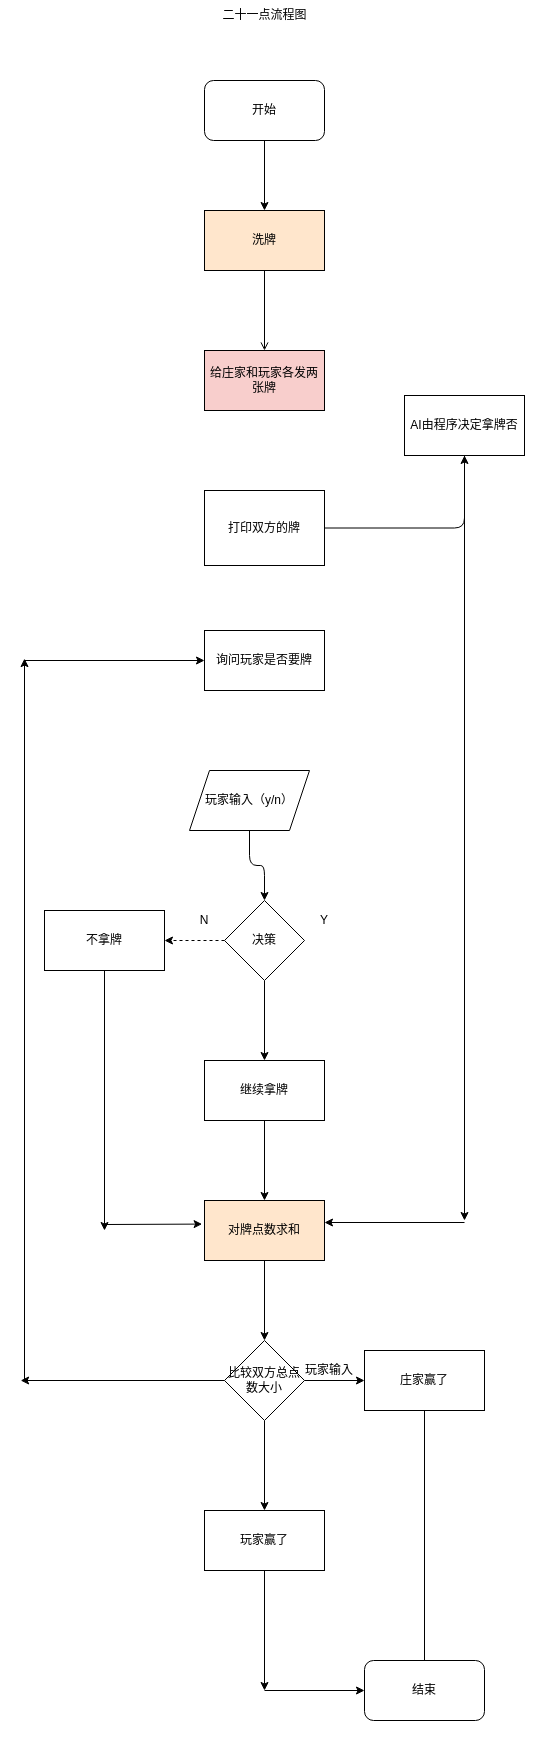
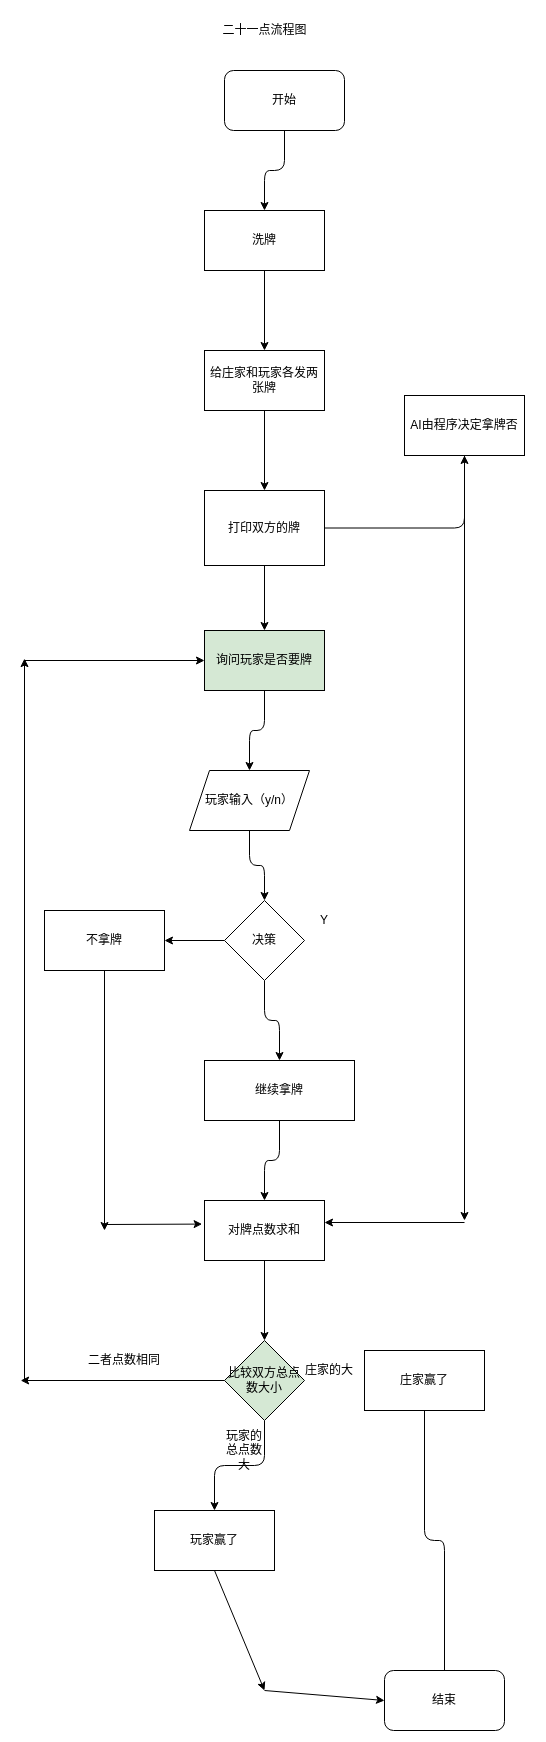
- <mxCell id="42" value="二十一点流程图" style="text;html=1;resizable=0;autosize=1;align=center;verticalAlign=middle;points=[];fillColor=none;strokeColor=none;rounded=0;" vertex="1" parent="1"><mxGeometry x="214" y="5" width="100" height="20" as="geometry" /></mxCell>
+ <mxCell id="42" value="二十一点流程图" style="text;html=1;resizable=0;autosize=1;align=center;verticalAlign=middle;points=[];fillColor=none;strokeColor=none;rounded=0;" vertex="1" parent="1"><mxGeometry x="214" width="100" height="20" as="geometry" y="20" /></mxCell>
- <mxCell id="3" value="开始" style="rounded=1;whiteSpace=wrap;html=1;" parent="1" vertex="1"><mxGeometry x="204" y="80" width="120" height="60" as="geometry" /></mxCell>
+ <mxCell id="3" value="开始" style="rounded=1;whiteSpace=wrap;html=1;" parent="1" vertex="1"><mxGeometry x="224" y="70" width="120" height="60" as="geometry" /></mxCell>
- <mxCell id="5" value="洗牌" style="whiteSpace=wrap;html=1;fillColor=#ffe6cc;" parent="1" vertex="1"><mxGeometry x="204" y="210" width="120" height="60" as="geometry" /></mxCell>
+ <mxCell id="5" value="洗牌" style="whiteSpace=wrap;html=1;" parent="1" vertex="1"><mxGeometry x="204" y="210" width="120" height="60" as="geometry" /></mxCell>
- <mxCell id="4" value="" style="edgeStyle=orthogonalEdgeStyle;orthogonalLoop=1;jettySize=auto;html=1;endArrow=open;" parent="1" source="5" target="7" edge="1"><mxGeometry relative="1" as="geometry" /></mxCell>
+ <mxCell id="4" value="" style="edgeStyle=orthogonalEdgeStyle;orthogonalLoop=1;jettySize=auto;html=1;" parent="1" source="5" target="7" edge="1"><mxGeometry relative="1" as="geometry" /></mxCell>
- <mxCell id="7" value="给庄家和玩家各发两张牌" style="whiteSpace=wrap;html=1;fillColor=#f8cecc;" parent="1" vertex="1"><mxGeometry x="204" y="350" width="120" height="60" as="geometry" /></mxCell>
+ <mxCell id="7" value="给庄家和玩家各发两张牌" style="whiteSpace=wrap;html=1;" parent="1" vertex="1"><mxGeometry x="204" y="350" width="120" height="60" as="geometry" /></mxCell>
+ <mxCell id="6" value="" style="edgeStyle=orthogonalEdgeStyle;orthogonalLoop=1;jettySize=auto;html=1;" parent="1" source="7" target="10" edge="1"><mxGeometry relative="1" as="geometry" /></mxCell>
+ <mxCell id="8" value="" style="edgeStyle=orthogonalEdgeStyle;orthogonalLoop=1;jettySize=auto;html=1;" parent="1" source="10" target="12" edge="1"><mxGeometry relative="1" as="geometry" /></mxCell>
- <mxCell id="12" value="询问玩家是否要牌" style="whiteSpace=wrap;html=1;" parent="1" vertex="1"><mxGeometry x="204" y="630" width="120" height="60" as="geometry" /></mxCell>
+ <mxCell id="12" value="询问玩家是否要牌" style="whiteSpace=wrap;html=1;fillColor=#d5e8d4;" parent="1" vertex="1"><mxGeometry x="204" y="630" width="120" height="60" as="geometry" /></mxCell>
+ <mxCell id="11" value="" style="edgeStyle=orthogonalEdgeStyle;orthogonalLoop=1;jettySize=auto;html=1;" parent="1" source="12" target="14" edge="1"><mxGeometry relative="1" as="geometry" /></mxCell>
- <mxCell id="22" value="N" style="text;html=1;strokeColor=none;fillColor=none;align=center;verticalAlign=middle;whiteSpace=wrap;" parent="1" vertex="1"><mxGeometry x="184" y="910" width="40" height="20" as="geometry" /></mxCell>
- <mxCell id="16" value="" style="edgeStyle=orthogonalEdgeStyle;orthogonalLoop=1;jettySize=auto;html=1;dashed=1;" parent="1" source="17" target="21" edge="1"><mxGeometry relative="1" as="geometry" /></mxCell>
+ <mxCell id="16" value="" style="edgeStyle=orthogonalEdgeStyle;orthogonalLoop=1;jettySize=auto;html=1;" parent="1" source="17" target="21" edge="1"><mxGeometry relative="1" as="geometry" /></mxCell>
- <mxCell id="19" value="继续拿牌" style="whiteSpace=wrap;html=1;" parent="1" vertex="1"><mxGeometry x="204" y="1060" width="120" height="60" as="geometry" /></mxCell>
+ <mxCell id="19" value="继续拿牌" style="whiteSpace=wrap;html=1;" parent="1" vertex="1"><mxGeometry x="204" y="1060" width="150" height="60" as="geometry" /></mxCell>
- <mxCell id="23" value="对牌点数求和" style="whiteSpace=wrap;html=1;fillColor=#ffe6cc;" parent="1" vertex="1"><mxGeometry x="204" y="1200" width="120" height="60" as="geometry" /></mxCell>
+ <mxCell id="23" value="对牌点数求和" style="whiteSpace=wrap;html=1;" parent="1" vertex="1"><mxGeometry x="204" y="1200" width="120" height="60" as="geometry" /></mxCell>
+ <mxCell id="45" value="二者点数相同" style="text;html=1;strokeColor=none;fillColor=none;align=center;verticalAlign=middle;whiteSpace=wrap;rounded=0;" vertex="1" parent="1"><mxGeometry x="84" y="1350" width="80" height="20" as="geometry" /></mxCell>
- <mxCell id="44" value="玩家输入" style="text;html=1;strokeColor=none;fillColor=none;align=center;verticalAlign=middle;whiteSpace=wrap;rounded=0;" vertex="1" parent="1"><mxGeometry x="304" y="1360" width="50" height="20" as="geometry" /></mxCell>
+ <mxCell id="44" value="庄家的大" style="text;html=1;strokeColor=none;fillColor=none;align=center;verticalAlign=middle;whiteSpace=wrap;rounded=0;" vertex="1" parent="1"><mxGeometry x="304" y="1360" width="50" height="20" as="geometry" /></mxCell>
- <mxCell id="31" value="&lt;span&gt;比较双方总点数大小&lt;/span&gt;" style="rhombus;whiteSpace=wrap;html=1;" parent="1" vertex="1"><mxGeometry x="224" y="1340" width="80" height="80" as="geometry" /></mxCell>
+ <mxCell id="31" value="&lt;span&gt;比较双方总点数大小&lt;/span&gt;" style="rhombus;whiteSpace=wrap;html=1;fillColor=#d5e8d4;" parent="1" vertex="1"><mxGeometry x="224" y="1340" width="80" height="80" as="geometry" /></mxCell>
- <mxCell id="30" value="" style="edgeStyle=orthogonalEdgeStyle;orthogonalLoop=1;jettySize=auto;html=1;" parent="1" source="31" target="35" edge="1"><mxGeometry relative="1" as="geometry" /></mxCell>
+ <mxCell id="43" value="玩家的总点数大" style="text;html=1;strokeColor=none;fillColor=none;align=center;verticalAlign=middle;whiteSpace=wrap;rounded=0;" vertex="1" parent="1"><mxGeometry x="224" y="1440" width="40" height="20" as="geometry" /></mxCell>
- <mxCell id="33" value="玩家赢了" style="whiteSpace=wrap;html=1;" parent="1" vertex="1"><mxGeometry x="204" y="1510" width="120" height="60" as="geometry" /></mxCell>
+ <mxCell id="33" value="玩家赢了" style="whiteSpace=wrap;html=1;" parent="1" vertex="1"><mxGeometry x="154" y="1510" width="120" height="60" as="geometry" /></mxCell>
- <mxCell id="36" value="结束" style="rounded=1;whiteSpace=wrap;html=1;" parent="1" vertex="1"><mxGeometry x="364" y="1660" width="120" height="60" as="geometry" /></mxCell>
+ <mxCell id="36" value="结束" style="rounded=1;whiteSpace=wrap;html=1;" parent="1" vertex="1"><mxGeometry x="384" y="1670" width="120" height="60" as="geometry" /></mxCell>
